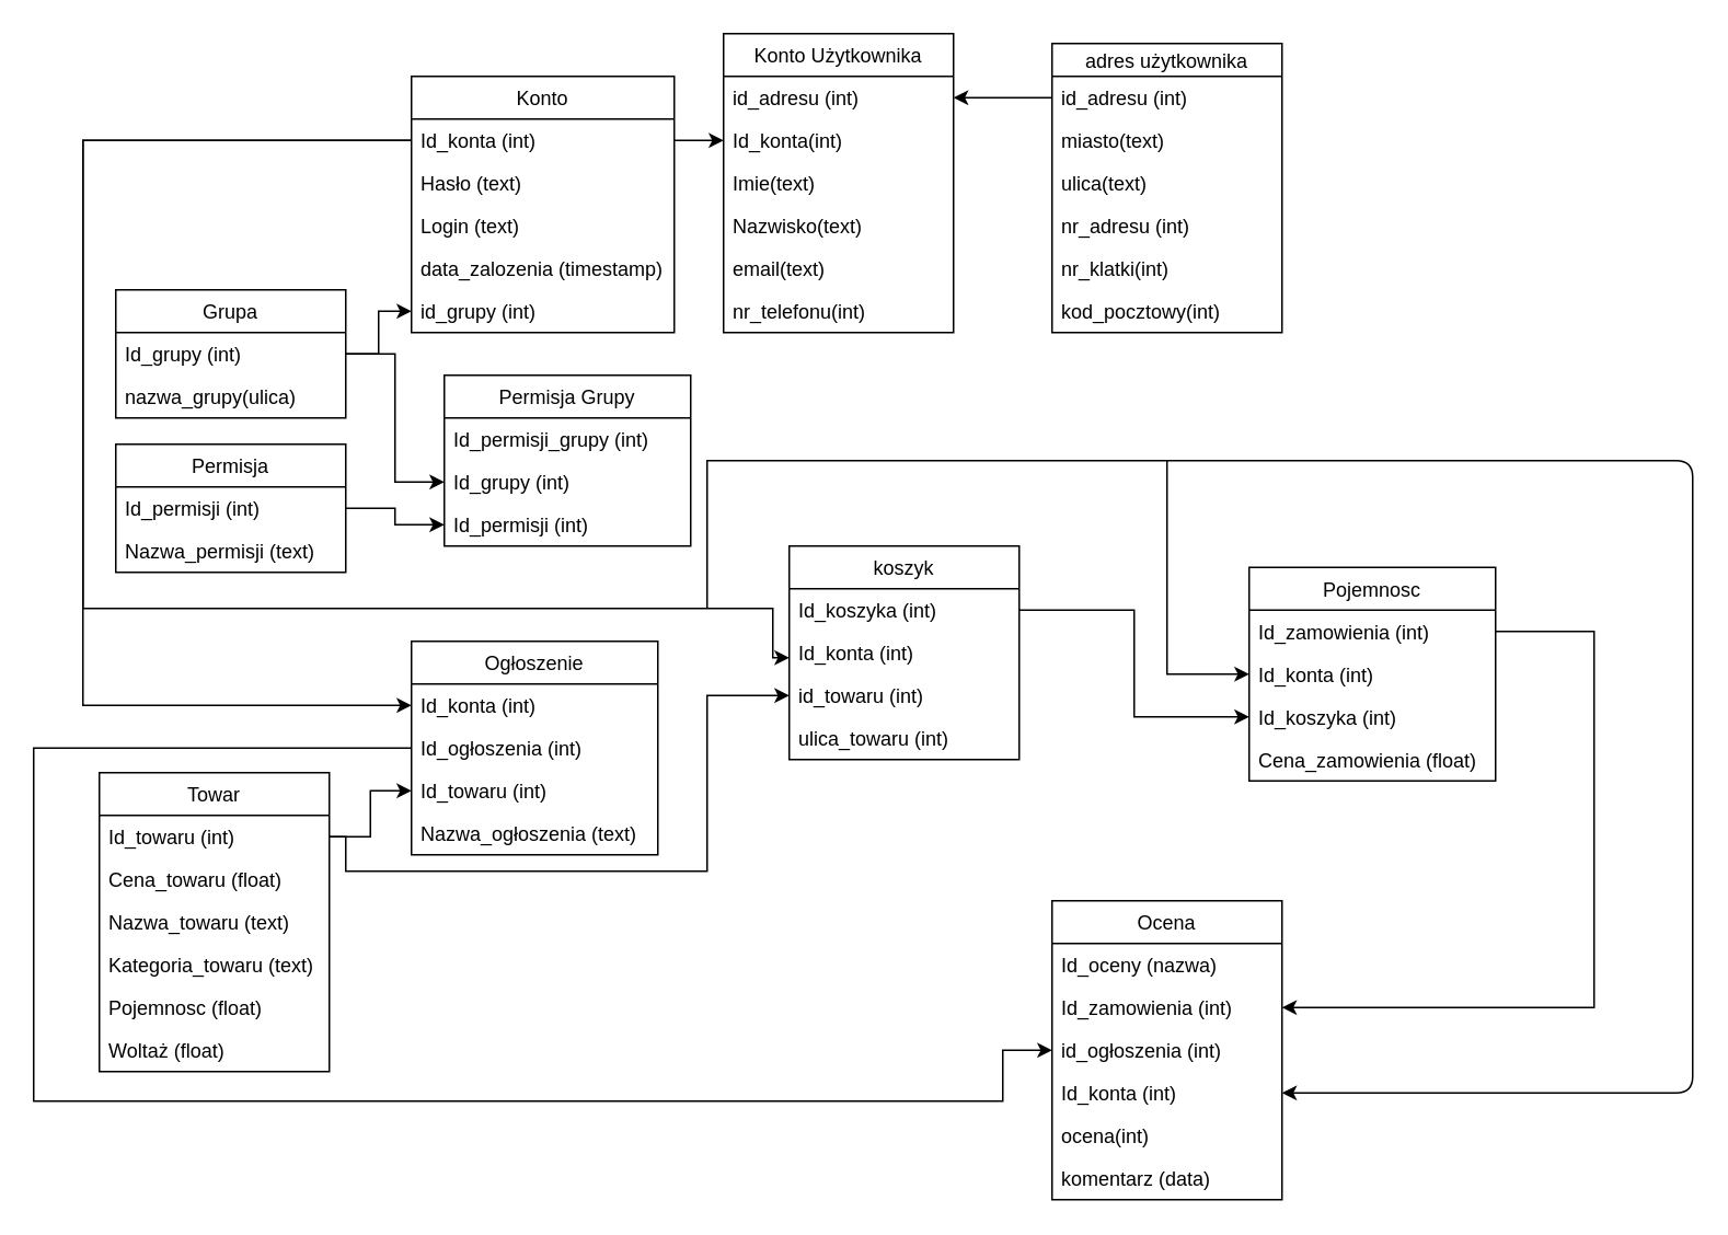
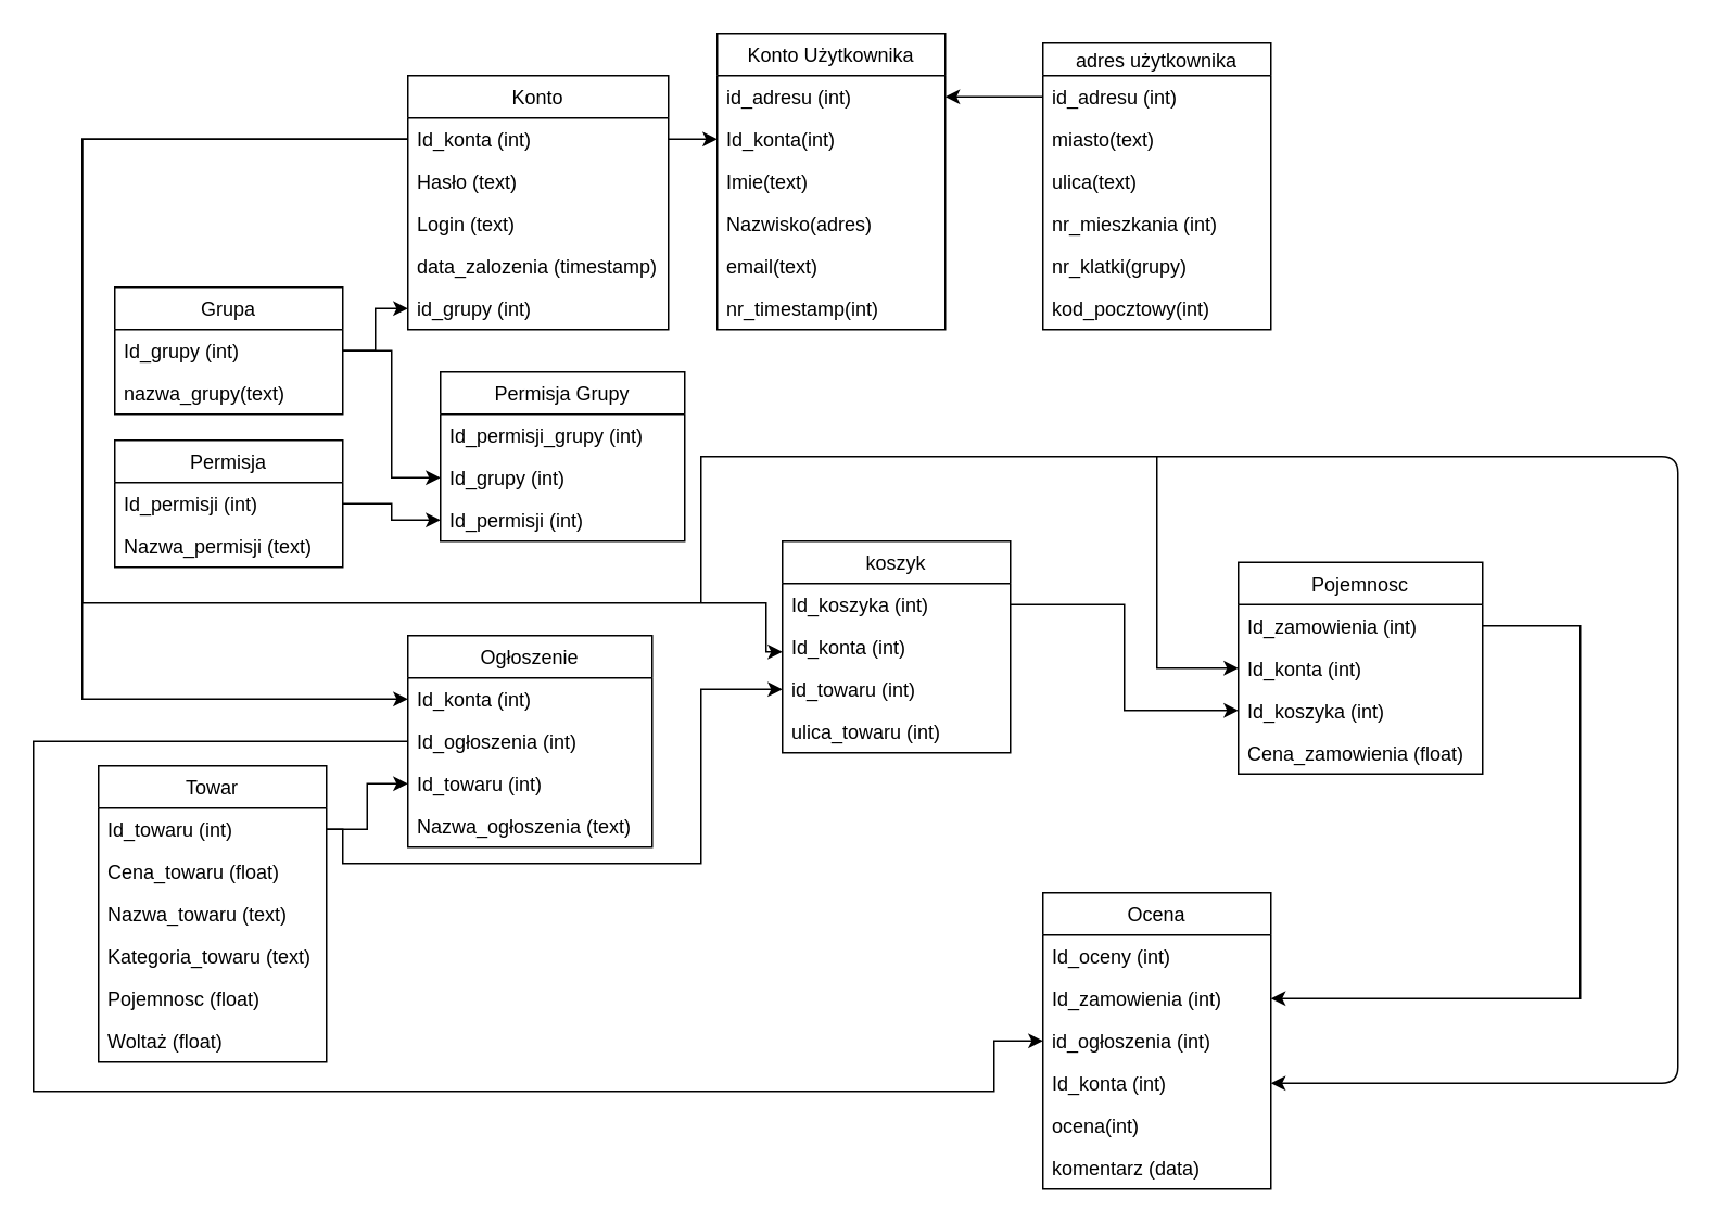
- <mxCell id="12" value="Nazwisko(text)" style="text;strokeColor=none;fillColor=none;align=left;verticalAlign=top;spacingLeft=4;spacingRight=4;overflow=hidden;rotatable=0;points=[[0,0.5],[1,0.5]];portConstraint=eastwest;" vertex="1" parent="8"><mxGeometry y="104" width="140" height="26" as="geometry" /></mxCell>
+ <mxCell id="12" value="Nazwisko(adres)" style="text;strokeColor=none;fillColor=none;align=left;verticalAlign=top;spacingLeft=4;spacingRight=4;overflow=hidden;rotatable=0;points=[[0,0.5],[1,0.5]];portConstraint=eastwest;" vertex="1" parent="8"><mxGeometry y="104" width="140" height="26" as="geometry" /></mxCell>
- <mxCell id="20" value="nr_adresu (int)" style="text;strokeColor=none;fillColor=none;align=left;verticalAlign=top;spacingLeft=4;spacingRight=4;overflow=hidden;rotatable=0;points=[[0,0.5],[1,0.5]];portConstraint=eastwest;" vertex="1" parent="16"><mxGeometry y="98" width="140" height="26" as="geometry" /></mxCell>
+ <mxCell id="20" value="nr_mieszkania (int)" style="text;strokeColor=none;fillColor=none;align=left;verticalAlign=top;spacingLeft=4;spacingRight=4;overflow=hidden;rotatable=0;points=[[0,0.5],[1,0.5]];portConstraint=eastwest;" vertex="1" parent="16"><mxGeometry y="98" width="140" height="26" as="geometry" /></mxCell>
- <mxCell id="21" value="nr_klatki(int)" style="text;strokeColor=none;fillColor=none;align=left;verticalAlign=top;spacingLeft=4;spacingRight=4;overflow=hidden;rotatable=0;points=[[0,0.5],[1,0.5]];portConstraint=eastwest;" vertex="1" parent="16"><mxGeometry y="124" width="140" height="26" as="geometry" /></mxCell>
+ <mxCell id="21" value="nr_klatki(grupy)" style="text;strokeColor=none;fillColor=none;align=left;verticalAlign=top;spacingLeft=4;spacingRight=4;overflow=hidden;rotatable=0;points=[[0,0.5],[1,0.5]];portConstraint=eastwest;" vertex="1" parent="16"><mxGeometry y="124" width="140" height="26" as="geometry" /></mxCell>
- <mxCell id="14" value="nr_telefonu(int)" style="text;strokeColor=none;fillColor=none;align=left;verticalAlign=top;spacingLeft=4;spacingRight=4;overflow=hidden;rotatable=0;points=[[0,0.5],[1,0.5]];portConstraint=eastwest;" vertex="1" parent="8"><mxGeometry y="156" width="140" height="26" as="geometry" /></mxCell>
+ <mxCell id="14" value="nr_timestamp(int)" style="text;strokeColor=none;fillColor=none;align=left;verticalAlign=top;spacingLeft=4;spacingRight=4;overflow=hidden;rotatable=0;points=[[0,0.5],[1,0.5]];portConstraint=eastwest;" vertex="1" parent="8"><mxGeometry y="156" width="140" height="26" as="geometry" /></mxCell>
- <mxCell id="26" value="nazwa_grupy(ulica)" style="text;strokeColor=none;fillColor=none;align=left;verticalAlign=top;spacingLeft=4;spacingRight=4;overflow=hidden;rotatable=0;points=[[0,0.5],[1,0.5]];portConstraint=eastwest;" vertex="1" parent="24"><mxGeometry y="52" width="140" height="26" as="geometry" /></mxCell>
+ <mxCell id="26" value="nazwa_grupy(text)" style="text;strokeColor=none;fillColor=none;align=left;verticalAlign=top;spacingLeft=4;spacingRight=4;overflow=hidden;rotatable=0;points=[[0,0.5],[1,0.5]];portConstraint=eastwest;" vertex="1" parent="24"><mxGeometry y="52" width="140" height="26" as="geometry" /></mxCell>
- <mxCell id="66" value="Id_oceny (nazwa)" style="text;strokeColor=none;fillColor=none;align=left;verticalAlign=top;spacingLeft=4;spacingRight=4;overflow=hidden;rotatable=0;points=[[0,0.5],[1,0.5]];portConstraint=eastwest;" vertex="1" parent="65"><mxGeometry y="26" width="140" height="26" as="geometry" /></mxCell>
+ <mxCell id="66" value="Id_oceny (int)" style="text;strokeColor=none;fillColor=none;align=left;verticalAlign=top;spacingLeft=4;spacingRight=4;overflow=hidden;rotatable=0;points=[[0,0.5],[1,0.5]];portConstraint=eastwest;" vertex="1" parent="65"><mxGeometry y="26" width="140" height="26" as="geometry" /></mxCell>
